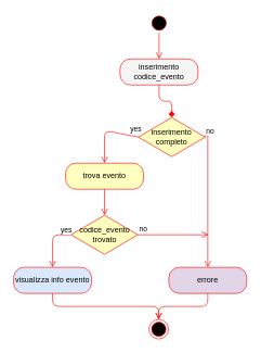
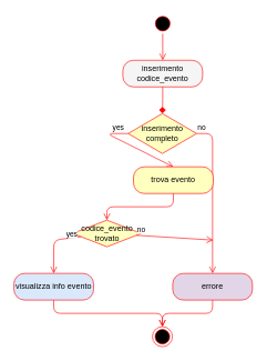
- <mxCell id="6" value="inserimento completo" style="rhombus;whiteSpace=wrap;html=1;fillColor=#ffffc0;strokeColor=#ff0000;" vertex="1" parent="1"><mxGeometry x="212" y="180" width="103" height="60" as="geometry" /></mxCell>
+ <mxCell id="6" value="inserimento completo" style="rhombus;whiteSpace=wrap;html=1;fillColor=#ffffc0;strokeColor=#ff0000;" vertex="1" parent="1"><mxGeometry x="192" y="170" width="103" height="60" as="geometry" /></mxCell>
- <mxCell id="10" value="trova evento" style="rounded=1;whiteSpace=wrap;html=1;arcSize=40;fontColor=#000000;fillColor=#ffffc0;strokeColor=#ff0000;" vertex="1" parent="1"><mxGeometry x="100" y="250" width="120" height="40" as="geometry" /></mxCell>
+ <mxCell id="10" value="trova evento" style="rounded=1;whiteSpace=wrap;html=1;arcSize=40;fontColor=#000000;fillColor=#ffffc0;strokeColor=#ff0000;" vertex="1" parent="1"><mxGeometry x="200" y="250" width="120" height="40" as="geometry" /></mxCell>
- <mxCell id="12" value="codice_evento trovato" style="rhombus;whiteSpace=wrap;html=1;fillColor=#ffffc0;strokeColor=#ff0000;" vertex="1" parent="1"><mxGeometry x="108.5" y="330" width="103" height="60" as="geometry" /></mxCell>
+ <mxCell id="12" value="codice_evento trovato" style="rhombus;whiteSpace=wrap;html=1;fillColor=#ffffc0;strokeColor=#ff0000;" vertex="1" parent="1"><mxGeometry x="108.5" y="330" width="103" height="40" as="geometry" /></mxCell>
